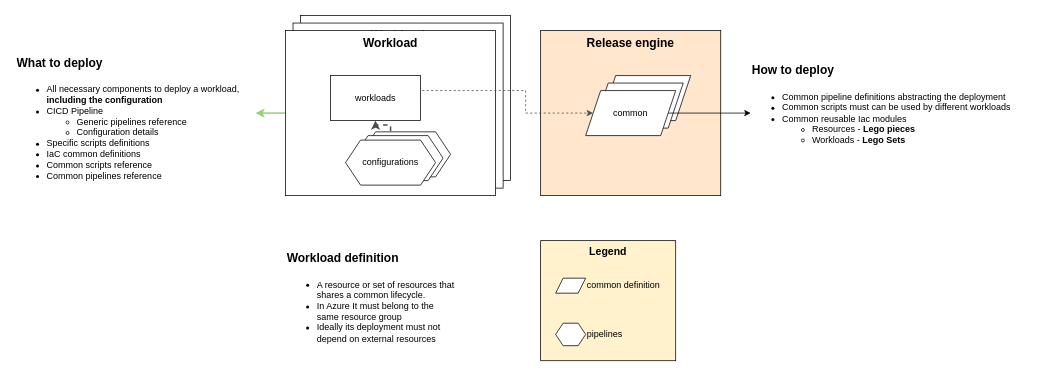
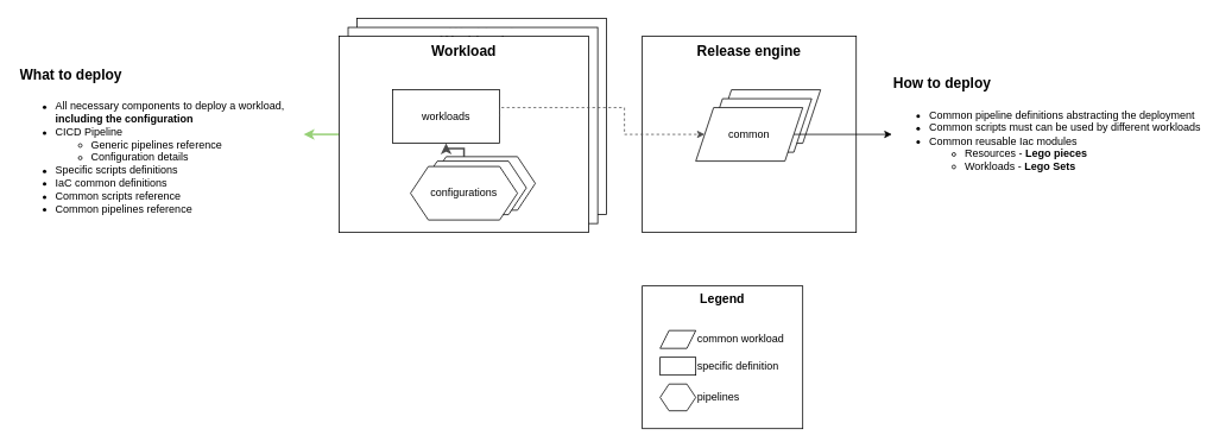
- <mxCell id="2" value="&lt;font style=&quot;font-size: 16px;&quot;&gt;Release engine&lt;/font&gt;" style="rounded=0;whiteSpace=wrap;html=1;verticalAlign=top;fontStyle=1;fillColor=#ffe6cc;" parent="1" vertex="1"><mxGeometry x="720" y="40" width="240" height="220" as="geometry" /></mxCell>
+ <mxCell id="2" value="&lt;font style=&quot;font-size: 16px;&quot;&gt;Release engine&lt;/font&gt;" style="rounded=0;whiteSpace=wrap;html=1;verticalAlign=top;fontStyle=1" parent="1" vertex="1"><mxGeometry x="720" y="40" width="240" height="220" as="geometry" /></mxCell>
- <mxCell id="14" style="edgeStyle=orthogonalEdgeStyle;rounded=0;orthogonalLoop=1;jettySize=auto;html=1;strokeColor=#4D4D4D;strokeWidth=2;align=center;verticalAlign=middle;fontFamily=Helvetica;fontSize=11;fontColor=default;labelBackgroundColor=default;endArrow=classic;dashed=1;" parent="1" source="23" target="15" edge="1"><mxGeometry relative="1" as="geometry" /></mxCell>
+ <mxCell id="14" style="edgeStyle=orthogonalEdgeStyle;rounded=0;orthogonalLoop=1;jettySize=auto;html=1;strokeColor=#4D4D4D;strokeWidth=2;align=center;verticalAlign=middle;fontFamily=Helvetica;fontSize=11;fontColor=default;labelBackgroundColor=default;endArrow=classic;" parent="1" source="23" target="15" edge="1"><mxGeometry relative="1" as="geometry" /></mxCell>
- <mxCell id="20" value="common definition" style="rounded=0;html=1;shape=parallelogram;perimeter=parallelogramPerimeter;fixedSize=1;size=10;labelPosition=right;verticalLabelPosition=middle;align=left;verticalAlign=middle;" parent="1" vertex="1"><mxGeometry y="370" width="40" height="20" as="geometry" x="740" /></mxCell>
+ <mxCell id="20" value="common workload" style="rounded=0;html=1;shape=parallelogram;perimeter=parallelogramPerimeter;fixedSize=1;size=10;labelPosition=right;verticalLabelPosition=middle;align=left;verticalAlign=middle;" parent="1" vertex="1"><mxGeometry y="370" width="40" height="20" as="geometry" x="740" /></mxCell>
- <mxCell id="11" value="&lt;h1 style=&quot;margin-top: 0px;&quot;&gt;&lt;font style=&quot;font-size: 16px;&quot;&gt;Workload definition&lt;/font&gt;&lt;/h1&gt;&lt;p&gt;&lt;/p&gt;&lt;ul&gt;&lt;li&gt;&lt;span style=&quot;background-color: initial;&quot;&gt;A resource or set of resources that shares a common lifecycle.&lt;/span&gt;&lt;/li&gt;&lt;li&gt;&lt;span style=&quot;background-color: initial;&quot;&gt;In Azure It must belong to the same resource group&lt;/span&gt;&lt;/li&gt;&lt;li&gt;&lt;span style=&quot;background-color: initial;&quot;&gt;Ideally its deployment must not depend on external resources&lt;/span&gt;&lt;/li&gt;&lt;/ul&gt;&lt;p&gt;&lt;/p&gt;" style="text;html=1;whiteSpace=wrap;overflow=hidden;rounded=0;" parent="1" vertex="1"><mxGeometry x="380" y="320" width="230" height="160" as="geometry" /></mxCell>
- <mxCell id="7" value="Legend" style="rounded=0;whiteSpace=wrap;html=1;verticalAlign=top;fontSize=14;fontStyle=1;fillColor=#fff2cc;" parent="1" vertex="1"><mxGeometry x="720" y="320" width="180" height="160" as="geometry" /></mxCell>
+ <mxCell id="7" value="Legend" style="rounded=0;whiteSpace=wrap;html=1;verticalAlign=top;fontSize=14;fontStyle=1" parent="1" vertex="1"><mxGeometry x="720" y="320" width="180" height="160" as="geometry" /></mxCell>
+ <mxCell id="18" value="specific definition" style="rounded=0;html=1;verticalAlign=middle;fontSize=12;labelPosition=right;verticalLabelPosition=middle;align=left;" parent="1" vertex="1"><mxGeometry y="400" width="40" height="20" as="geometry" x="740" /></mxCell>
